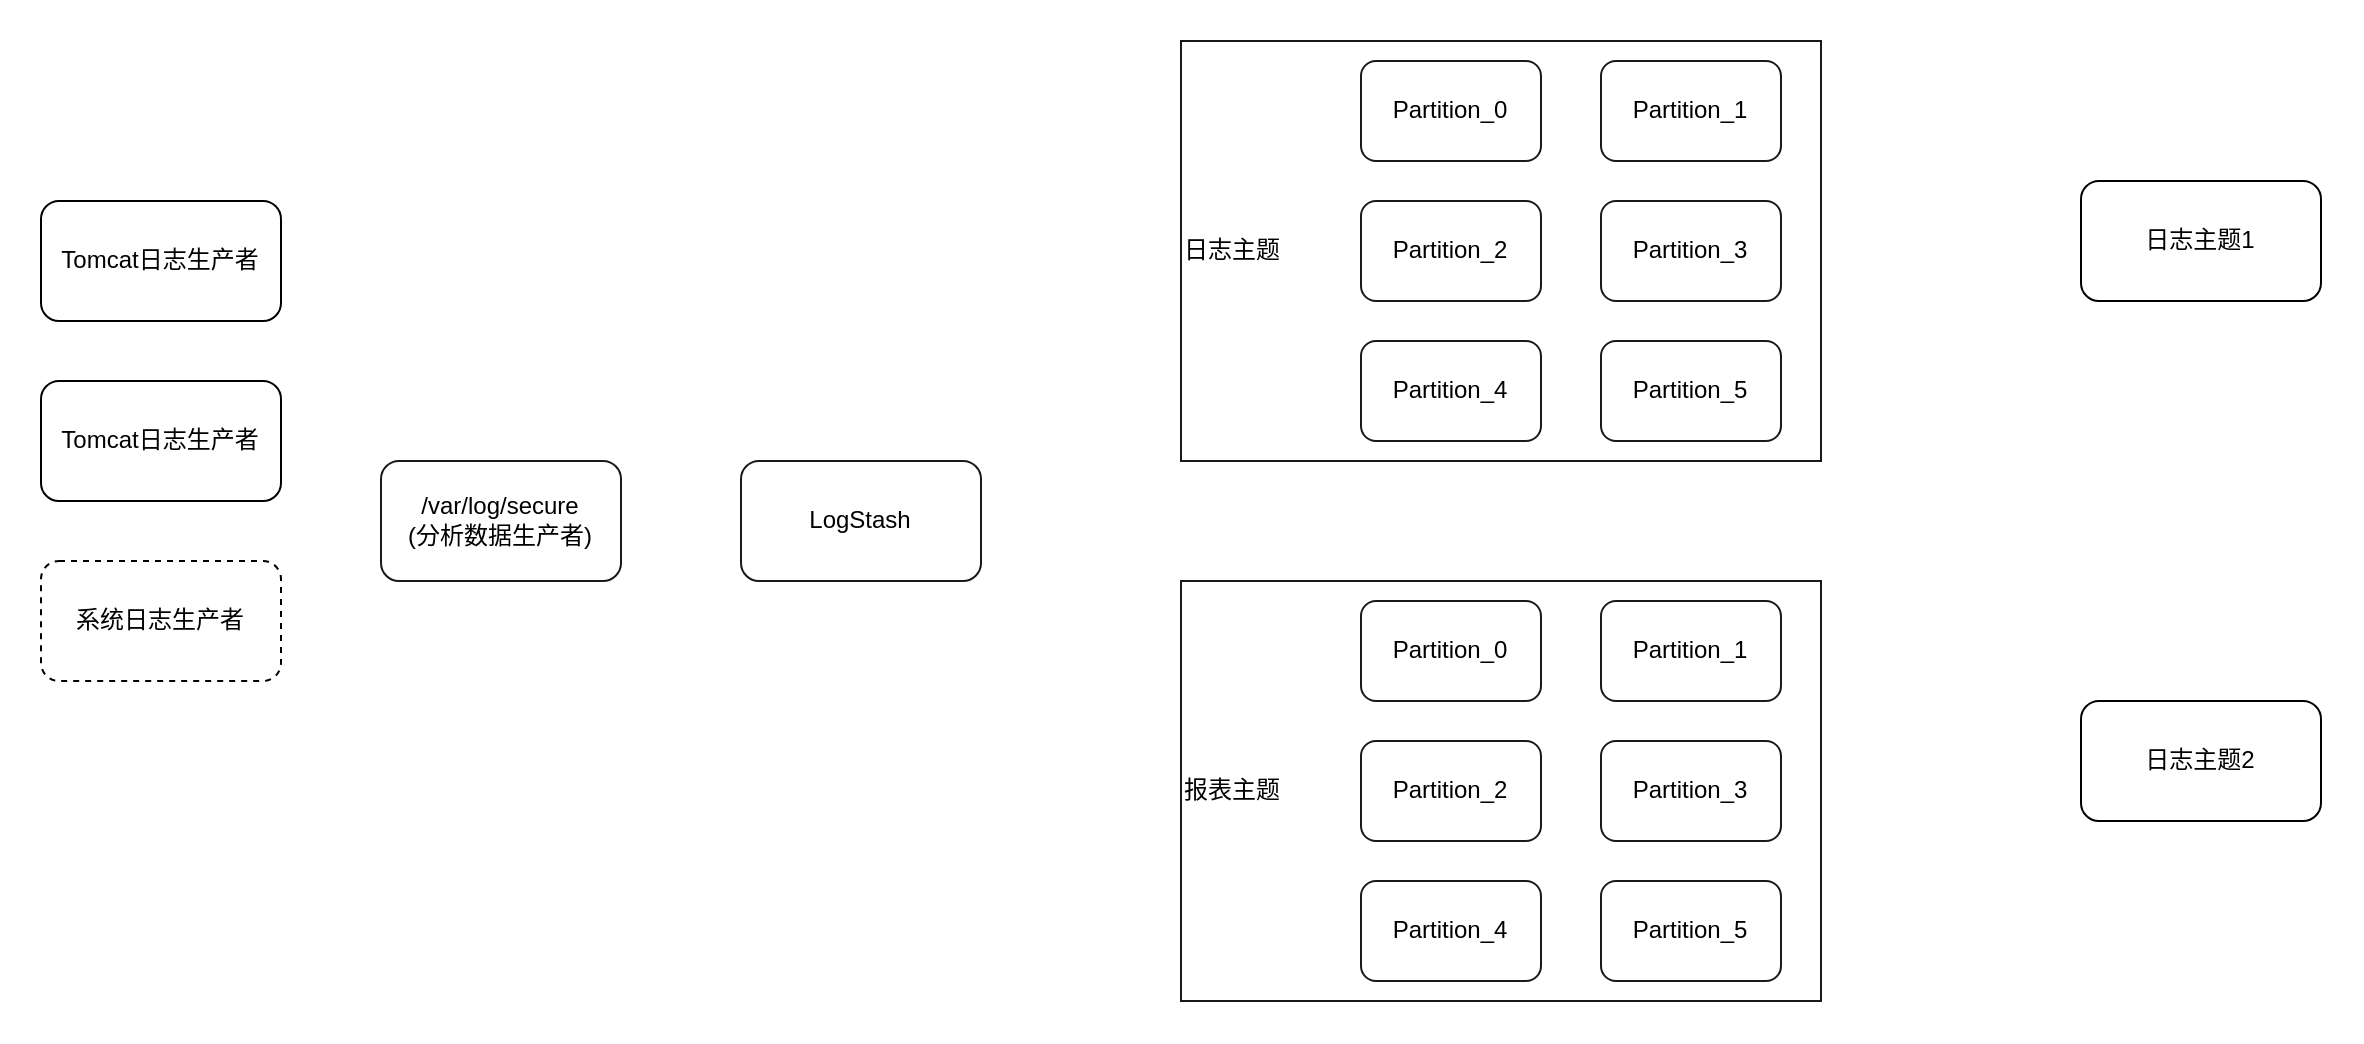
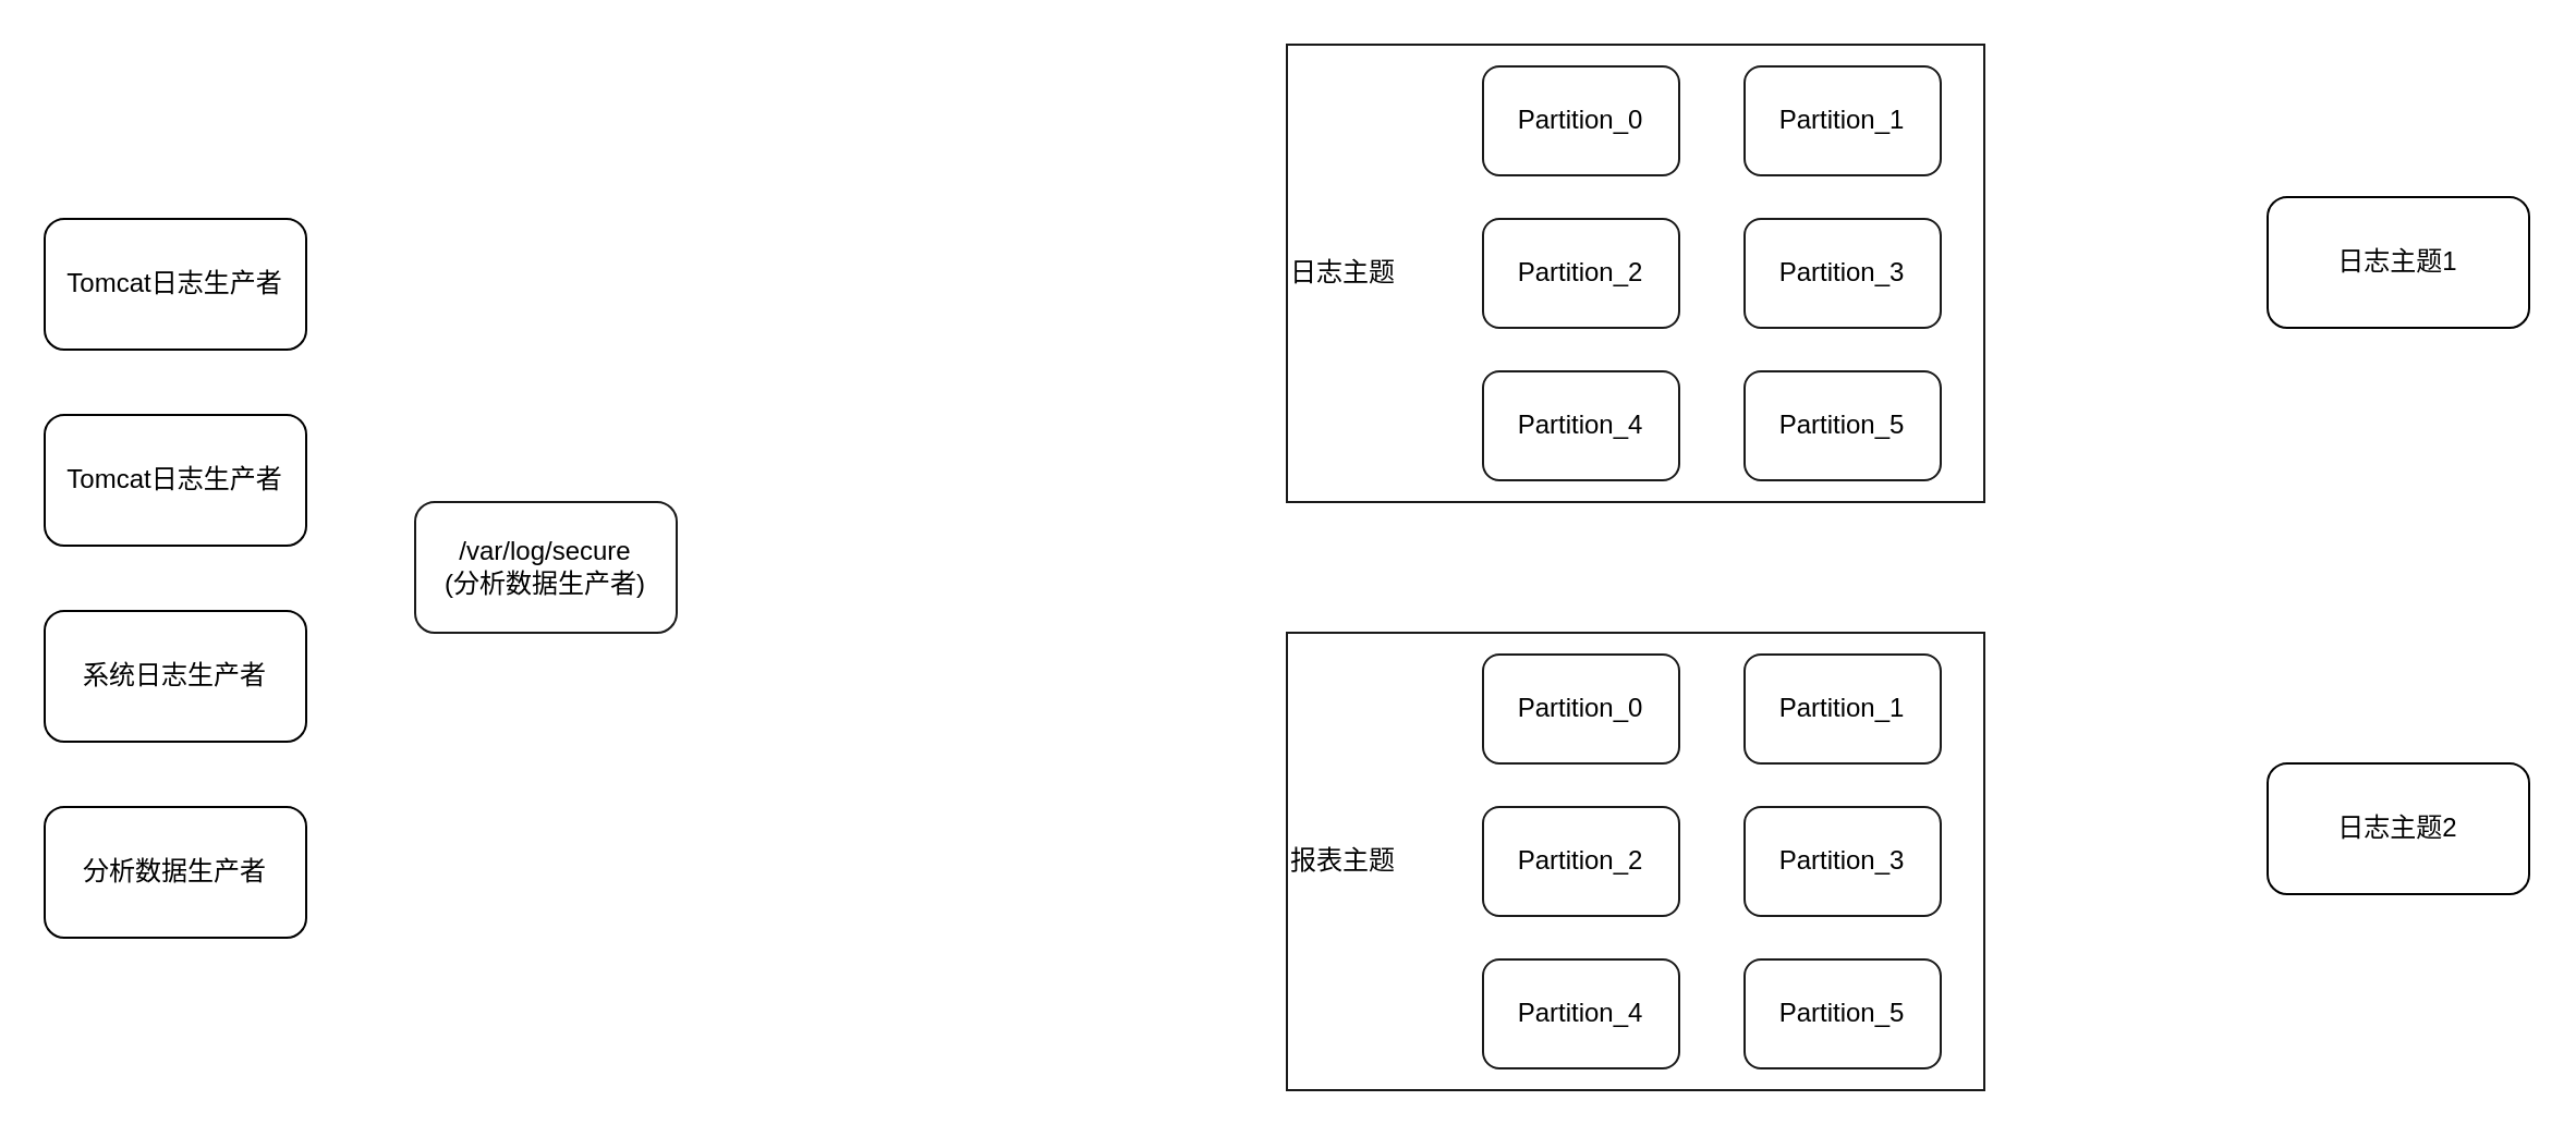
- <mxCell id="12" value="LogStash" style="rounded=1;whiteSpace=wrap;html=1;opacity=90;" vertex="1" parent="1"><mxGeometry x="370" y="230" width="120" height="60" as="geometry" /></mxCell>
- <mxCell id="8" value="系统日志生产者" style="rounded=1;whiteSpace=wrap;html=1;dashed=1;" parent="1" vertex="1"><mxGeometry x="20" y="280" width="120" height="60" as="geometry" /></mxCell>
+ <mxCell id="8" value="系统日志生产者" style="rounded=1;whiteSpace=wrap;html=1;" parent="1" vertex="1"><mxGeometry x="20" y="280" width="120" height="60" as="geometry" /></mxCell>
+ <mxCell id="9" value="分析数据生产者" style="rounded=1;whiteSpace=wrap;html=1;" parent="1" vertex="1"><mxGeometry x="20" y="370" width="120" height="60" as="geometry" /></mxCell>
